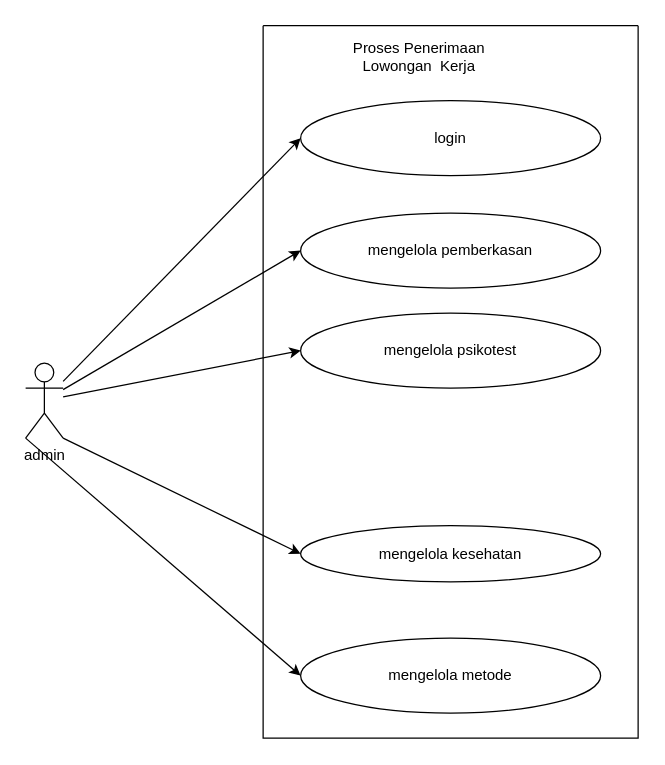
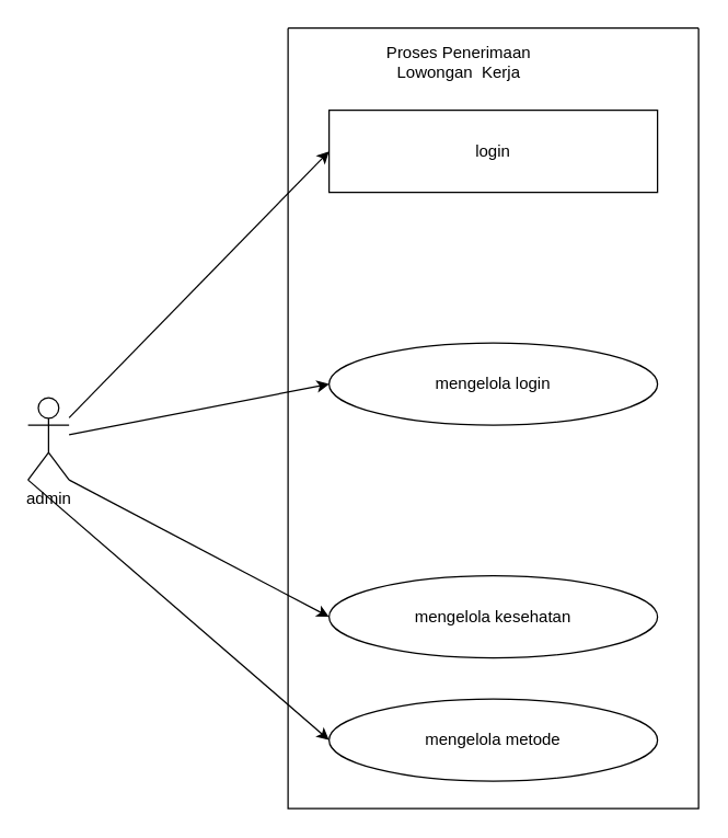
- <mxCell id="6" value="login" style="ellipse;whiteSpace=wrap;html=1;" parent="3" vertex="1"><mxGeometry x="30" y="60" width="240" height="60" as="geometry" /></mxCell>
+ <mxCell id="6" value="login" style="whiteSpace=wrap;html=1;rounded=0;" parent="3" vertex="1"><mxGeometry x="30" y="60" width="240" height="60" as="geometry" /></mxCell>
- <mxCell id="7" value="mengelola pemberkasan" style="ellipse;whiteSpace=wrap;html=1;" parent="3" vertex="1"><mxGeometry x="30" y="150" width="240" height="60" as="geometry" /></mxCell>
- <mxCell id="11" value="" style="endArrow=classic;html=1;rounded=0;entryX=0;entryY=0.5;entryDx=0;entryDy=0;" parent="1" source="2" target="7" edge="1"><mxGeometry width="50" height="50" relative="1" as="geometry"><mxPoint x="280" y="210" as="sourcePoint" /><mxPoint x="330" y="160" as="targetPoint" /></mxGeometry></mxCell>
- <mxCell id="5" value="mengelola psikotest" style="ellipse;whiteSpace=wrap;html=1;" parent="3" vertex="1"><mxGeometry x="30" y="230" width="240" height="60" as="geometry" /></mxCell>
+ <mxCell id="5" value="mengelola login" style="ellipse;whiteSpace=wrap;html=1;" parent="3" vertex="1"><mxGeometry x="30" y="230" width="240" height="60" as="geometry" /></mxCell>
- <mxCell id="8" value="mengelola kesehatan" style="ellipse;whiteSpace=wrap;html=1;" vertex="1" parent="3"><mxGeometry x="30" y="400" width="240" height="45" as="geometry" /></mxCell>
+ <mxCell id="8" value="mengelola kesehatan" style="ellipse;whiteSpace=wrap;html=1;" vertex="1" parent="3"><mxGeometry x="30" y="400" width="240" height="60" as="geometry" /></mxCell>
